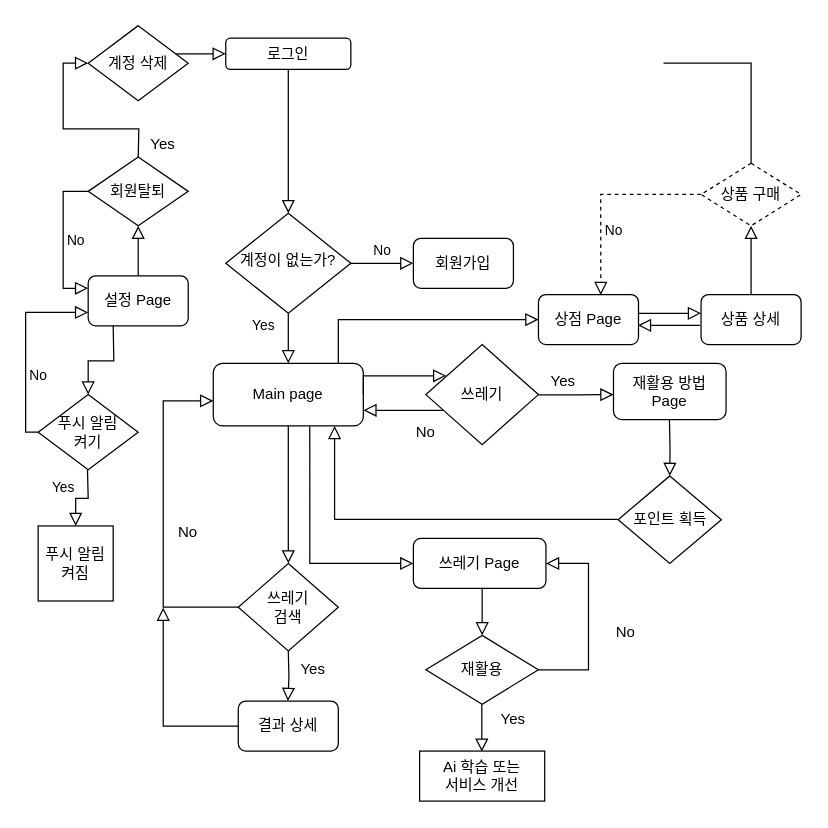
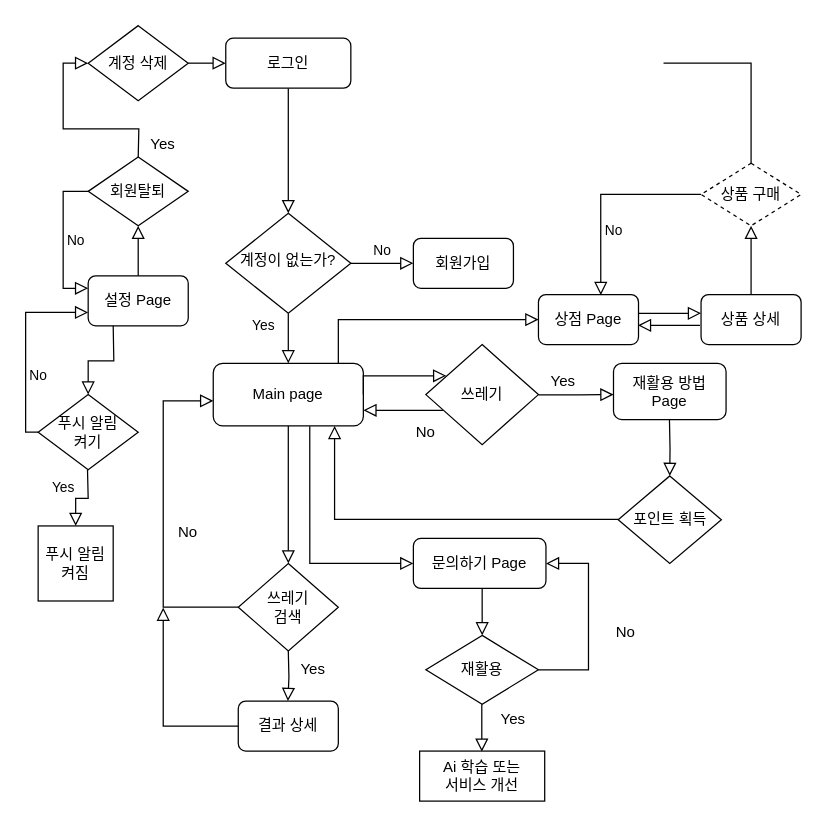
- <mxCell id="3" value="로그인" style="rounded=1;whiteSpace=wrap;html=1;fontSize=12;glass=0;strokeWidth=1;shadow=0;" parent="1" vertex="1"><mxGeometry x="180" y="30" width="100" height="25" as="geometry" /></mxCell>
+ <mxCell id="3" value="로그인" style="rounded=1;whiteSpace=wrap;html=1;fontSize=12;glass=0;strokeWidth=1;shadow=0;" parent="1" vertex="1"><mxGeometry x="180" y="30" width="100" height="40" as="geometry" /></mxCell>
- <mxCell id="42" value="No" style="edgeStyle=orthogonalEdgeStyle;rounded=0;html=1;jettySize=auto;orthogonalLoop=1;fontSize=11;endArrow=block;endFill=0;endSize=8;strokeWidth=1;shadow=0;labelBackgroundColor=none;entryX=0.623;entryY=0.012;entryDx=0;entryDy=0;entryPerimeter=0;dashed=1;" parent="1" source="41" target="36" edge="1"><mxGeometry x="0.353" y="10" relative="1" as="geometry"><mxPoint as="offset" /><mxPoint x="460" y="140" as="sourcePoint" /><mxPoint x="510" y="140" as="targetPoint" /></mxGeometry></mxCell>
+ <mxCell id="42" value="No" style="edgeStyle=orthogonalEdgeStyle;rounded=0;html=1;jettySize=auto;orthogonalLoop=1;fontSize=11;endArrow=block;endFill=0;endSize=8;strokeWidth=1;shadow=0;labelBackgroundColor=none;entryX=0.623;entryY=0.012;entryDx=0;entryDy=0;entryPerimeter=0;" parent="1" source="41" target="36" edge="1"><mxGeometry x="0.353" y="10" relative="1" as="geometry"><mxPoint as="offset" /><mxPoint x="460" y="140" as="sourcePoint" /><mxPoint x="510" y="140" as="targetPoint" /></mxGeometry></mxCell>
- <mxCell id="27" value="쓰레기 Page" style="rounded=1;whiteSpace=wrap;html=1;" parent="1" vertex="1"><mxGeometry x="330" y="430" width="106" height="40" as="geometry" /></mxCell>
+ <mxCell id="27" value="문의하기 Page" style="rounded=1;whiteSpace=wrap;html=1;" parent="1" vertex="1"><mxGeometry x="330" y="430" width="106" height="40" as="geometry" /></mxCell>
